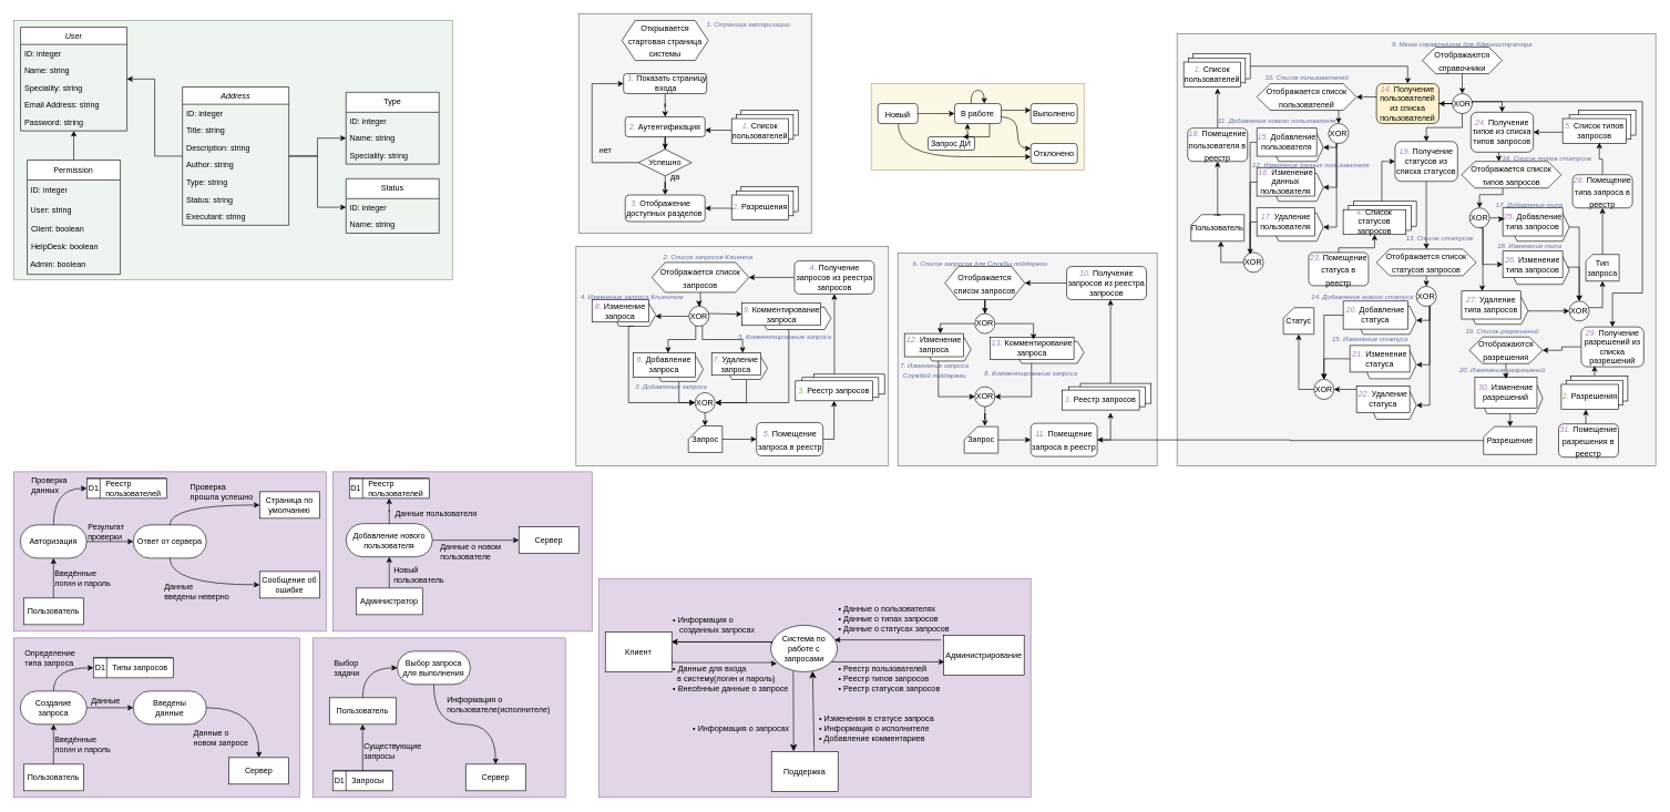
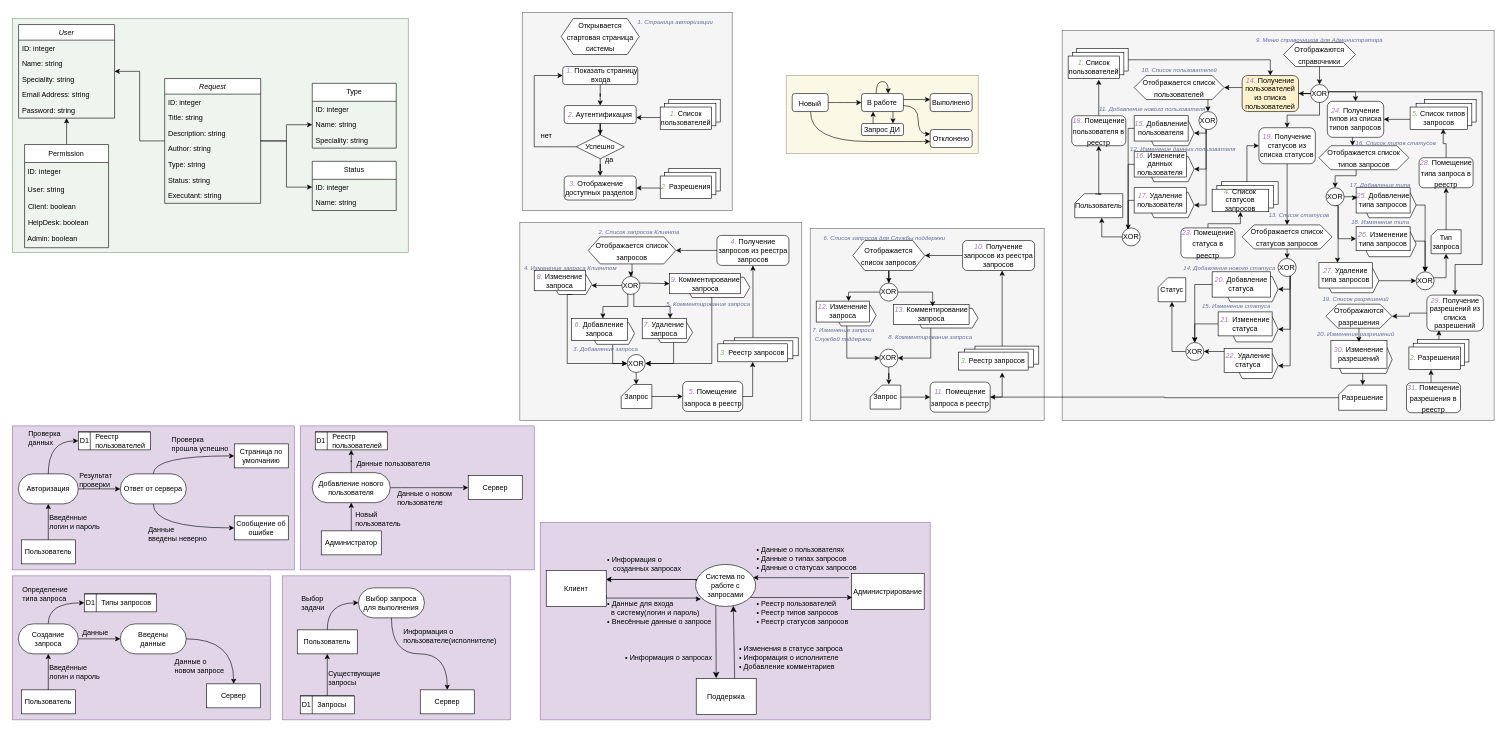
- <mxCell id="332" value="Address" style="swimlane;fontStyle=2;align=center;verticalAlign=top;childLayout=stackLayout;horizontal=1;startSize=26;horizontalStack=0;resizeParent=1;resizeLast=0;collapsible=1;marginBottom=0;rounded=0;shadow=0;strokeWidth=1;fillColor=#FFFFFF;labelBackgroundColor=none;" parent="323" vertex="1"><mxGeometry x="254" y="100" width="160" height="208" as="geometry"><mxRectangle x="550" y="140" width="160" height="26" as="alternateBounds" /></mxGeometry></mxCell>
+ <mxCell id="332" value="Request" style="swimlane;fontStyle=2;align=center;verticalAlign=top;childLayout=stackLayout;horizontal=1;startSize=26;horizontalStack=0;resizeParent=1;resizeLast=0;collapsible=1;marginBottom=0;rounded=0;shadow=0;strokeWidth=1;fillColor=#FFFFFF;labelBackgroundColor=none;" parent="323" vertex="1"><mxGeometry x="254" y="100" width="160" height="208" as="geometry"><mxRectangle x="550" y="140" width="160" height="26" as="alternateBounds" /></mxGeometry></mxCell>
- <mxCell id="321" value="Запрос ДИ" style="rounded=1;whiteSpace=wrap;html=1;" parent="308" vertex="1"><mxGeometry x="85.48" y="80" width="70" height="20" as="geometry" /></mxCell>
+ <mxCell id="321" value="Запрос ДИ" style="rounded=1;whiteSpace=wrap;html=1;" parent="308" vertex="1"><mxGeometry x="125.48" y="80" width="70" height="20" as="geometry" /></mxCell>
